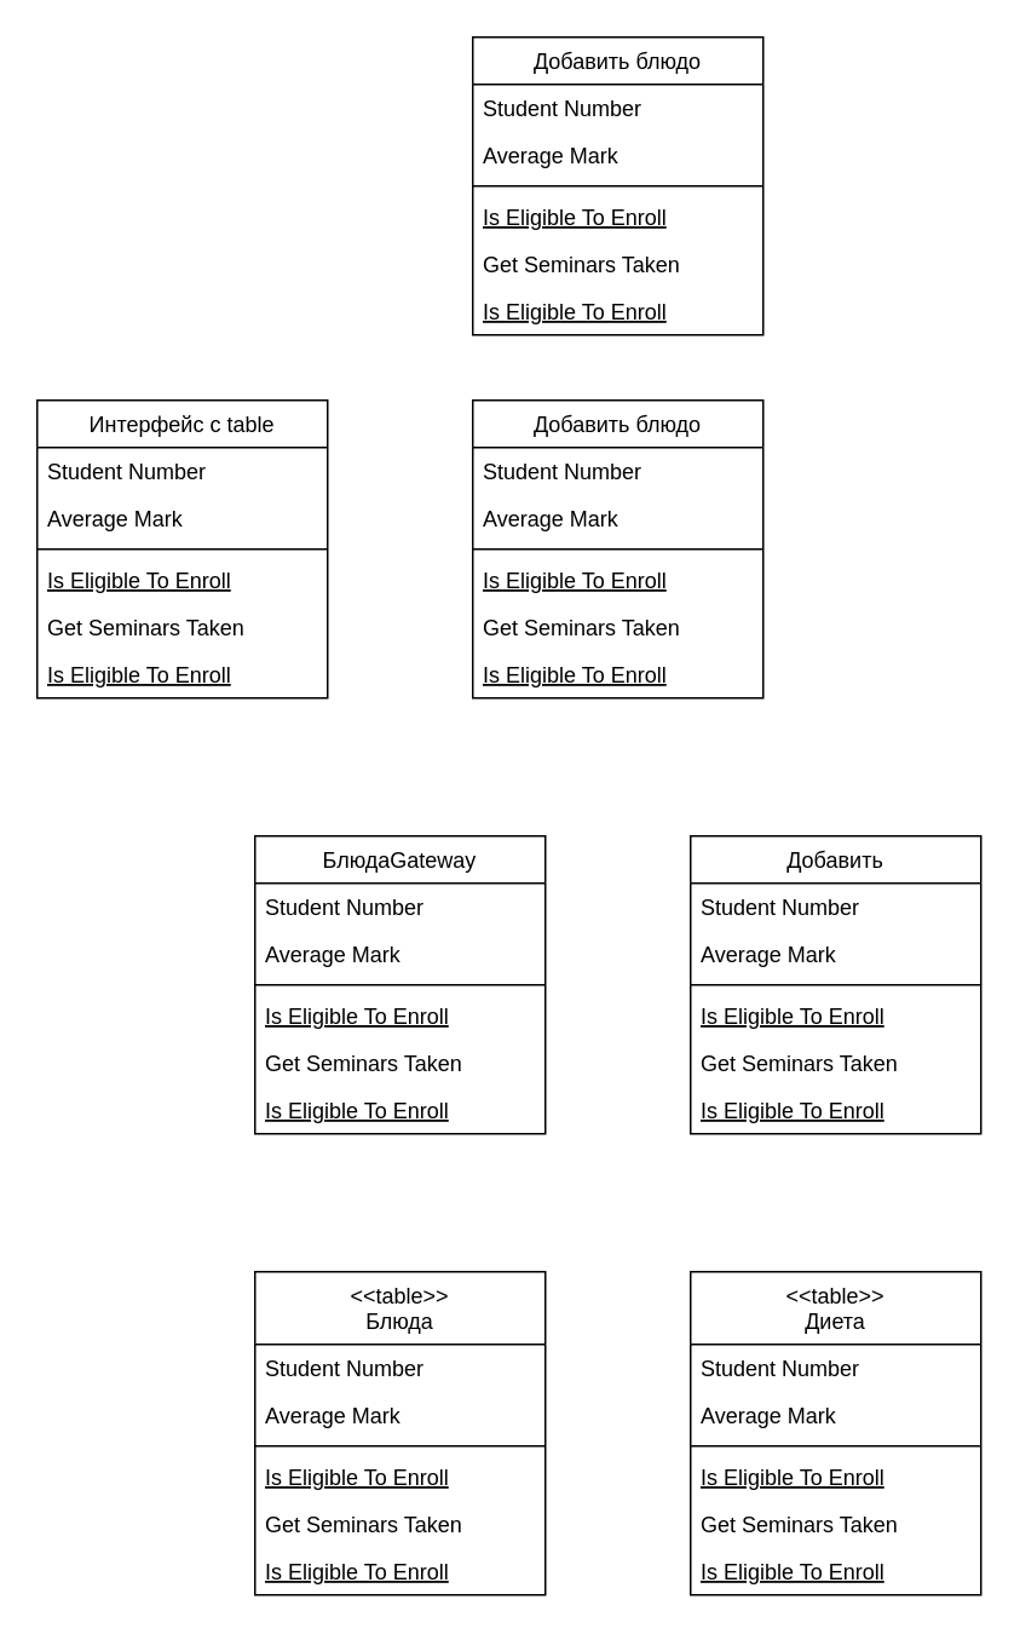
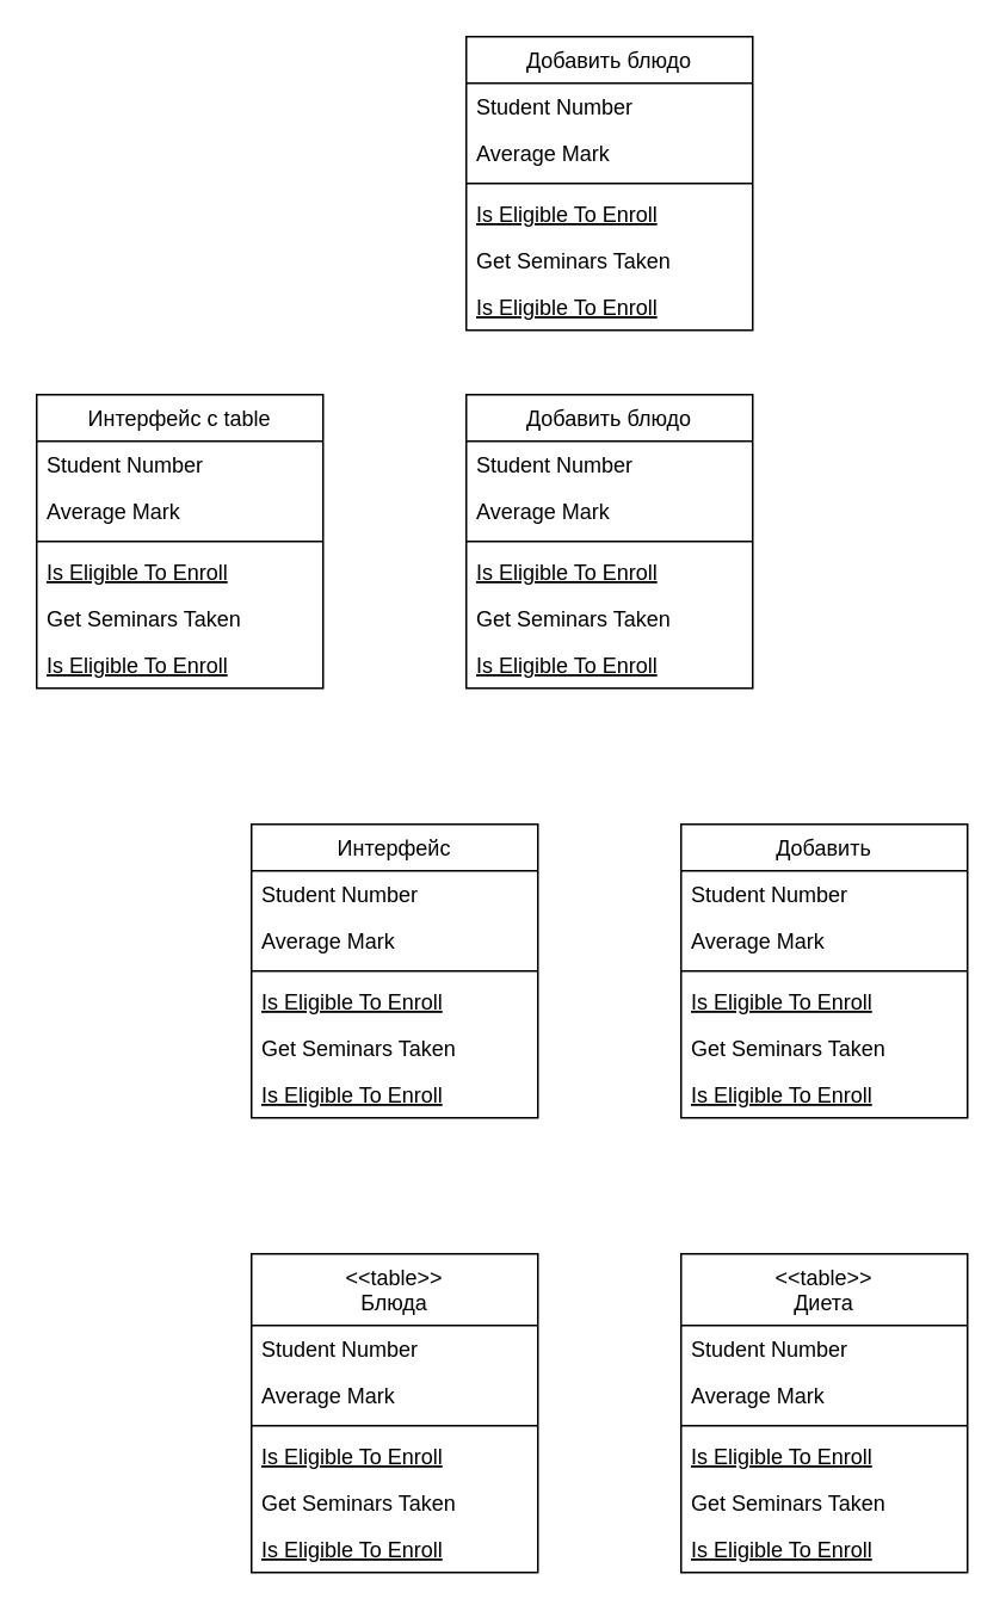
- <mxCell id="2" value="БлюдаGateway" style="swimlane;fontStyle=0;align=center;verticalAlign=top;childLayout=stackLayout;horizontal=1;startSize=26;horizontalStack=0;resizeParent=1;resizeLast=0;collapsible=1;marginBottom=0;rounded=0;shadow=0;strokeWidth=1;" parent="1" vertex="1"><mxGeometry x="140" y="460" width="160" height="164" as="geometry"><mxRectangle x="130" y="380" width="160" height="26" as="alternateBounds" /></mxGeometry></mxCell>
+ <mxCell id="2" value="Интерфейс" style="swimlane;fontStyle=0;align=center;verticalAlign=top;childLayout=stackLayout;horizontal=1;startSize=26;horizontalStack=0;resizeParent=1;resizeLast=0;collapsible=1;marginBottom=0;rounded=0;shadow=0;strokeWidth=1;" parent="1" vertex="1"><mxGeometry x="140" y="460" width="160" height="164" as="geometry"><mxRectangle x="130" y="380" width="160" height="26" as="alternateBounds" /></mxGeometry></mxCell>
